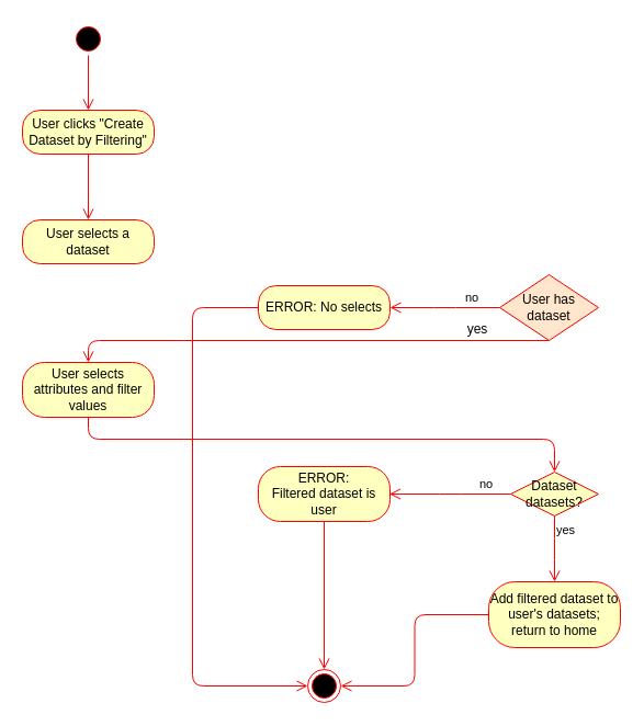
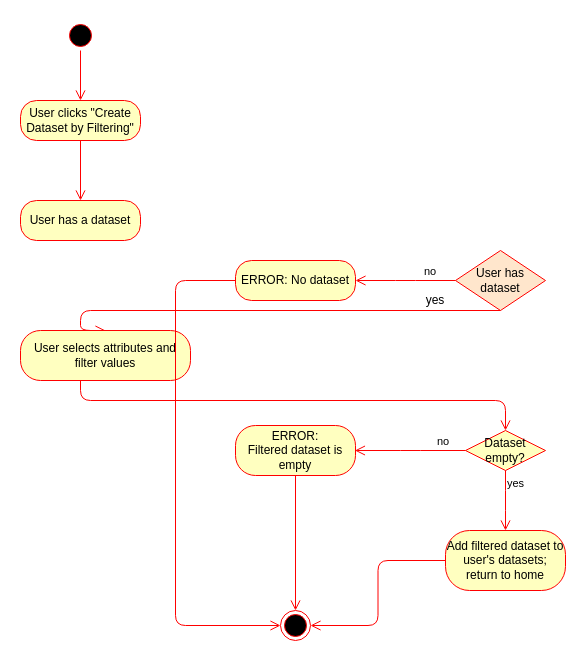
- <mxCell id="6" value="User selects a dataset" style="rounded=1;whiteSpace=wrap;html=1;arcSize=40;fontColor=#000000;fillColor=#ffffc0;strokeColor=#ff0000;" vertex="1" parent="1"><mxGeometry x="20" y="200" width="120" height="40" as="geometry" /></mxCell>
+ <mxCell id="6" value="User has a dataset" style="rounded=1;whiteSpace=wrap;html=1;arcSize=40;fontColor=#000000;fillColor=#ffffc0;strokeColor=#ff0000;" vertex="1" parent="1"><mxGeometry x="20" y="200" width="120" height="40" as="geometry" /></mxCell>
- <mxCell id="13" value="ERROR: No selects" style="rounded=1;whiteSpace=wrap;html=1;arcSize=40;fontColor=#000000;fillColor=#ffffc0;strokeColor=#ff0000;" vertex="1" parent="1"><mxGeometry x="235" y="260" width="120" height="40" as="geometry" /></mxCell>
+ <mxCell id="13" value="ERROR: No dataset" style="rounded=1;whiteSpace=wrap;html=1;arcSize=40;fontColor=#000000;fillColor=#ffffc0;strokeColor=#ff0000;" vertex="1" parent="1"><mxGeometry x="235" y="260" width="120" height="40" as="geometry" /></mxCell>
- <mxCell id="10" value="User selects attributes and filter values" style="rounded=1;whiteSpace=wrap;html=1;arcSize=40;fontColor=#000000;fillColor=#ffffc0;strokeColor=#ff0000;" vertex="1" parent="1"><mxGeometry x="20" y="330" width="120" height="50" as="geometry" /></mxCell>
+ <mxCell id="10" value="User selects attributes and filter values" style="rounded=1;whiteSpace=wrap;html=1;arcSize=40;fontColor=#000000;fillColor=#ffffc0;strokeColor=#ff0000;" vertex="1" parent="1"><mxGeometry x="20" y="330" width="170" height="50" as="geometry" /></mxCell>
- <mxCell id="22" value="ERROR:&lt;br&gt;Filtered dataset is user" style="rounded=1;whiteSpace=wrap;html=1;arcSize=40;fontColor=#000000;fillColor=#ffffc0;strokeColor=#ff0000;" vertex="1" parent="1"><mxGeometry x="235" y="425" width="120" height="50" as="geometry" /></mxCell>
+ <mxCell id="22" value="ERROR:&lt;br&gt;Filtered dataset is empty" style="rounded=1;whiteSpace=wrap;html=1;arcSize=40;fontColor=#000000;fillColor=#ffffc0;strokeColor=#ff0000;" vertex="1" parent="1"><mxGeometry x="235" y="425" width="120" height="50" as="geometry" /></mxCell>
- <mxCell id="15" value="Dataset datasets?" style="rhombus;whiteSpace=wrap;html=1;fillColor=#ffffc0;strokeColor=#ff0000;" vertex="1" parent="1"><mxGeometry x="465" y="430" width="80" height="40" as="geometry" /></mxCell>
+ <mxCell id="15" value="Dataset empty?" style="rhombus;whiteSpace=wrap;html=1;fillColor=#ffffc0;strokeColor=#ff0000;" vertex="1" parent="1"><mxGeometry x="465" y="430" width="80" height="40" as="geometry" /></mxCell>
